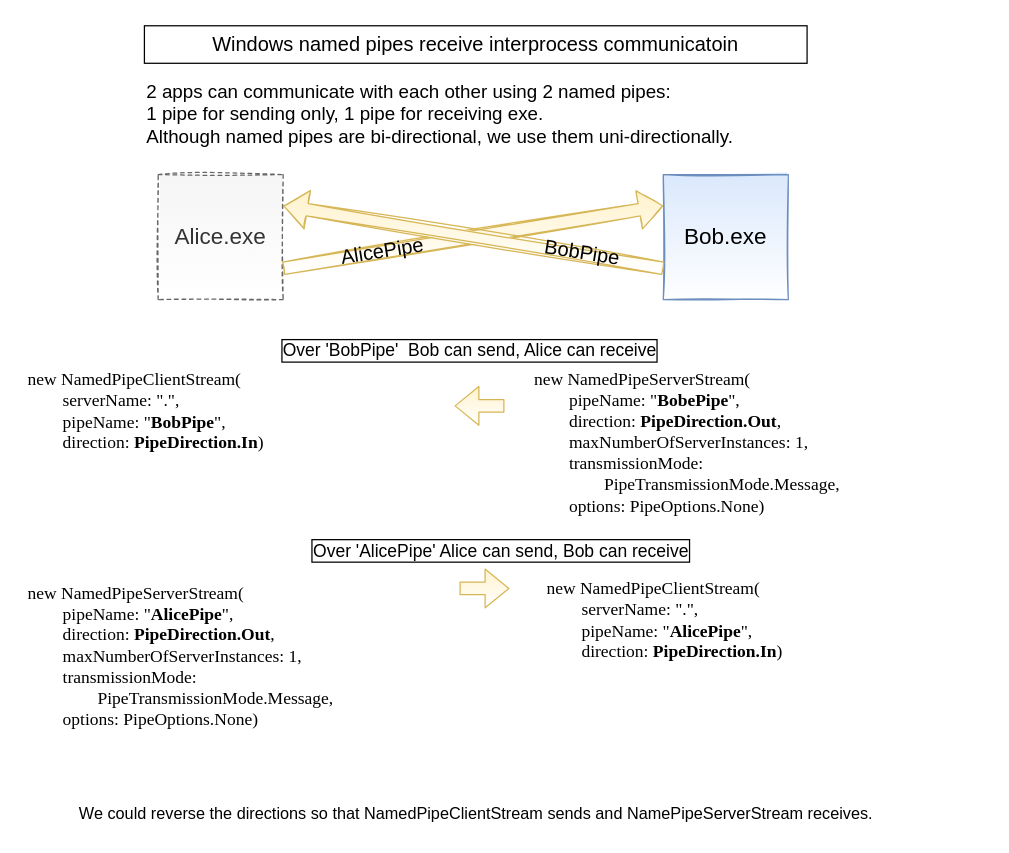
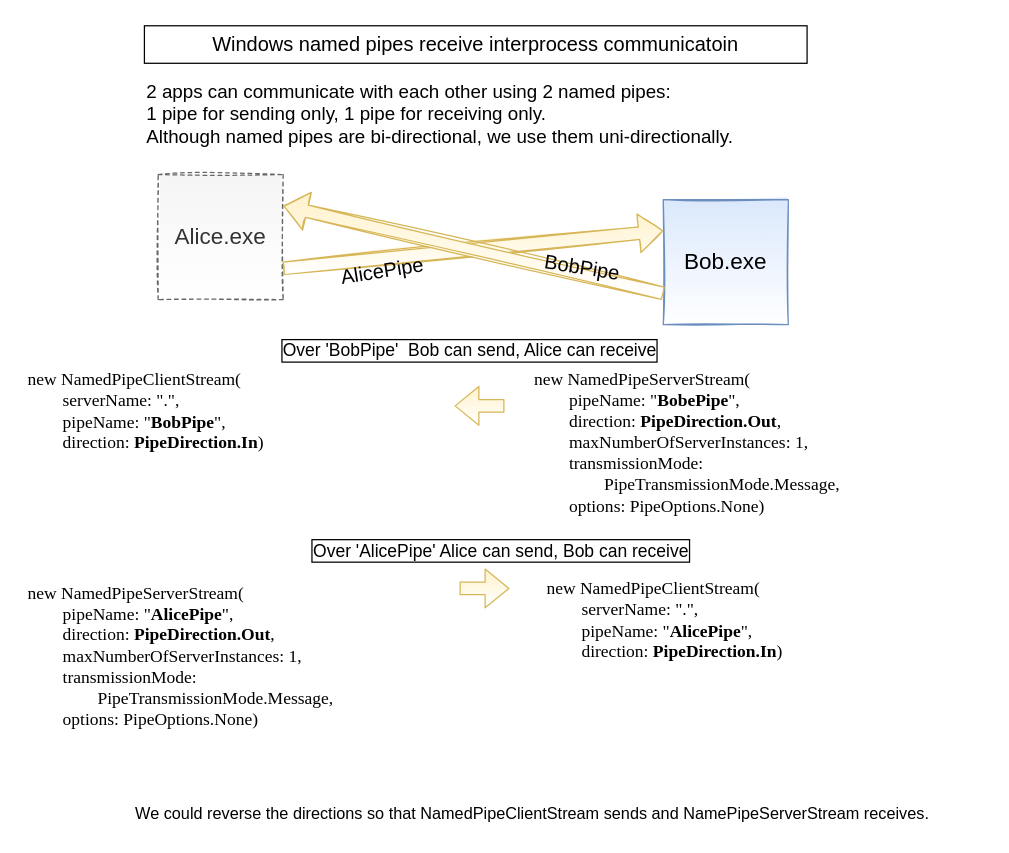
- <mxCell id="14" value="2 apps can communicate with each other using 2 named pipes: &lt;br style=&quot;font-size: 15px;&quot;&gt;1 pipe for sending only, 1 pipe for receiving exe.&lt;br style=&quot;font-size: 15px;&quot;&gt;Although named pipes are bi-directional, we use them uni-directionally." style="text;html=1;align=left;verticalAlign=middle;resizable=0;points=[];autosize=1;strokeColor=none;fillColor=none;fontSize=15;" parent="1" vertex="1"><mxGeometry x="115" y="60" width="480" height="60" as="geometry" /></mxCell>
+ <mxCell id="14" value="2 apps can communicate with each other using 2 named pipes: &lt;br style=&quot;font-size: 15px;&quot;&gt;1 pipe for sending only, 1 pipe for receiving only.&lt;br style=&quot;font-size: 15px;&quot;&gt;Although named pipes are bi-directional, we use them uni-directionally." style="text;html=1;align=left;verticalAlign=middle;resizable=0;points=[];autosize=1;strokeColor=none;fillColor=none;fontSize=15;" parent="1" vertex="1"><mxGeometry x="115" y="60" width="480" height="60" as="geometry" /></mxCell>
- <mxCell id="3" value="Bob.exe" style="whiteSpace=wrap;html=1;aspect=fixed;fillColor=#dae8fc;strokeColor=#6c8ebf;gradientColor=#ffffff;shadow=0;fontSize=18;glass=0;rounded=0;sketch=1;" parent="1" vertex="1"><mxGeometry x="530" y="139" width="100" height="100" as="geometry" /></mxCell>
+ <mxCell id="3" value="Bob.exe" style="whiteSpace=wrap;html=1;aspect=fixed;fillColor=#dae8fc;strokeColor=#6c8ebf;gradientColor=#ffffff;shadow=0;fontSize=18;glass=0;rounded=0;sketch=1;" parent="1" vertex="1"><mxGeometry x="530" y="159" width="100" height="100" as="geometry" /></mxCell>
- <mxCell id="18" value="We could reverse the directions so that NamedPipeClientStream sends and NamePipeServerStream receives." style="text;html=1;align=center;verticalAlign=middle;resizable=0;points=[];autosize=1;strokeColor=none;fillColor=none;fontSize=13;" vertex="1" parent="1"><mxGeometry x="55" y="640" width="650" height="20" as="geometry" /></mxCell>
+ <mxCell id="18" value="We could reverse the directions so that NamedPipeClientStream sends and NamePipeServerStream receives." style="text;html=1;align=center;verticalAlign=middle;resizable=0;points=[];autosize=1;strokeColor=none;fillColor=none;fontSize=13;" vertex="1" parent="1"><mxGeometry x="100" y="640" width="650" height="20" as="geometry" /></mxCell>
